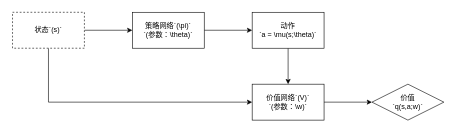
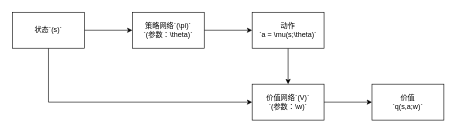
- <mxCell id="4" value="&lt;div&gt;状态`(s)`&lt;br&gt;&lt;/div&gt;" style="rounded=0;whiteSpace=wrap;html=1;dashed=1;" vertex="1" parent="1"><mxGeometry width="120" height="60" as="geometry" x="20" y="20" /></mxCell>
+ <mxCell id="4" value="&lt;div&gt;状态`(s)`&lt;br&gt;&lt;/div&gt;" style="rounded=0;whiteSpace=wrap;html=1;" vertex="1" parent="1"><mxGeometry width="120" height="60" as="geometry" x="20" y="20" /></mxCell>
- <mxCell id="11" value="&lt;div&gt;价值&lt;/div&gt;&lt;div&gt;`q(s,a;w)`&lt;br&gt;&lt;/div&gt;" style="rhombus;whiteSpace=wrap;html=1;" vertex="1" parent="1"><mxGeometry x="620" y="140" width="120" height="60" as="geometry" /></mxCell>
+ <mxCell id="11" value="&lt;div&gt;价值&lt;/div&gt;&lt;div&gt;`q(s,a;w)`&lt;br&gt;&lt;/div&gt;" style="whiteSpace=wrap;html=1;rounded=0;" vertex="1" parent="1"><mxGeometry x="620" y="140" width="120" height="60" as="geometry" /></mxCell>
